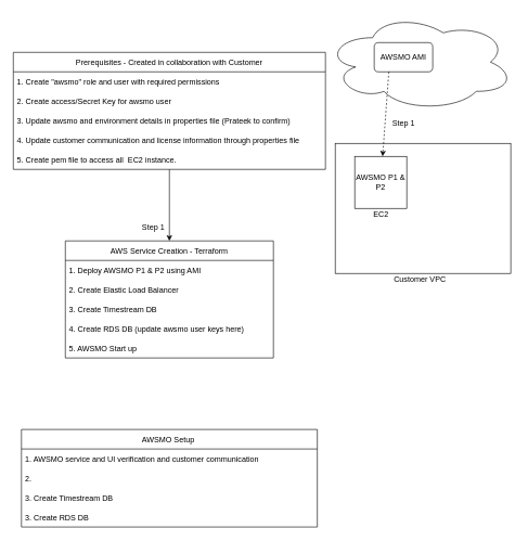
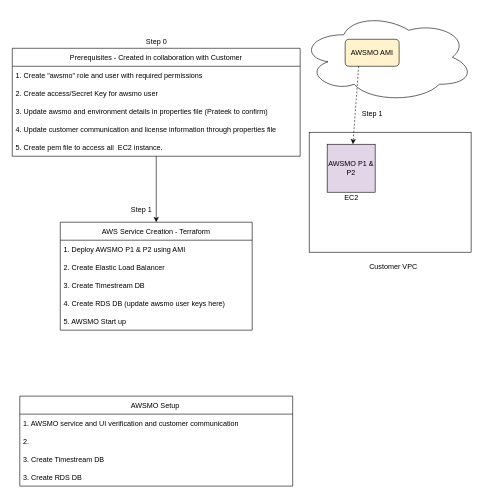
+ <mxCell id="24" value="Step 0" style="text;html=1;align=center;verticalAlign=middle;resizable=0;points=[];autosize=1;strokeColor=none;fillColor=none;" vertex="1" parent="1"><mxGeometry x="235" y="60" width="50" height="20" as="geometry" /></mxCell>
- <mxCell id="4" value="AWSMO AMI" style="rounded=1;whiteSpace=wrap;html=1;" vertex="1" parent="1"><mxGeometry x="575" y="65" width="90" height="45" as="geometry" /></mxCell>
+ <mxCell id="4" value="AWSMO AMI" style="rounded=1;whiteSpace=wrap;html=1;fillColor=#fff2cc;" vertex="1" parent="1"><mxGeometry x="575" y="65" width="90" height="45" as="geometry" /></mxCell>
- <mxCell id="6" value="AWSMO P1 &amp;amp; P2" style="whiteSpace=wrap;html=1;aspect=fixed;" vertex="1" parent="1"><mxGeometry x="545" y="240" width="80" height="80" as="geometry" /></mxCell>
+ <mxCell id="6" value="AWSMO P1 &amp;amp; P2" style="whiteSpace=wrap;html=1;aspect=fixed;fillColor=#e1d5e7;" vertex="1" parent="1"><mxGeometry x="545" y="240" width="80" height="80" as="geometry" /></mxCell>
- <mxCell id="5" value="Customer VPC" style="text;html=1;align=center;verticalAlign=middle;resizable=0;points=[];autosize=1;strokeColor=none;fillColor=none;" vertex="1" parent="1"><mxGeometry x="595" y="420" width="100" height="20" as="geometry" /></mxCell>
+ <mxCell id="5" value="Customer VPC" style="text;html=1;align=center;verticalAlign=middle;resizable=0;points=[];autosize=1;strokeColor=none;fillColor=none;" vertex="1" parent="1"><mxGeometry x="605" y="435" width="100" height="20" as="geometry" /></mxCell>
